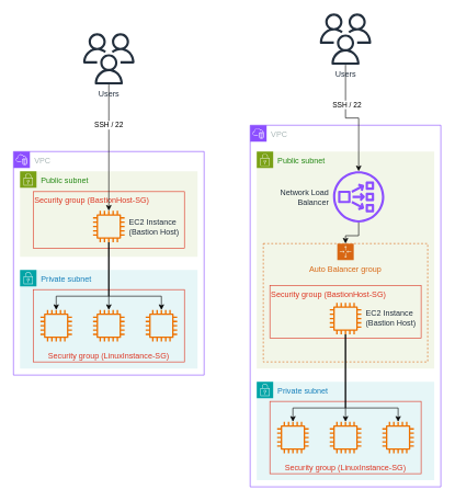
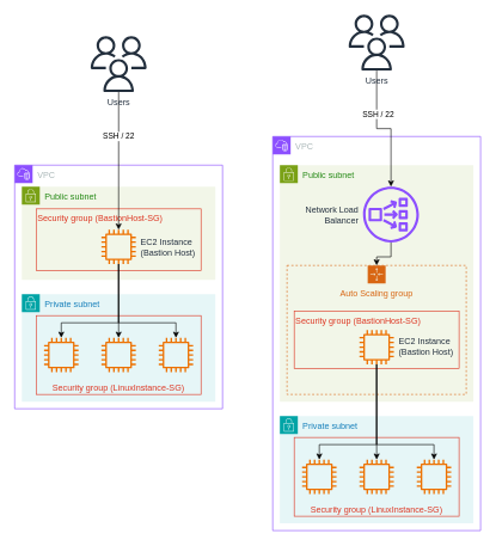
- <mxCell id="20" value="Auto Balancer group" style="points=[[0,0],[0.25,0],[0.5,0],[0.75,0],[1,0],[1,0.25],[1,0.5],[1,0.75],[1,1],[0.75,1],[0.5,1],[0.25,1],[0,1],[0,0.75],[0,0.5],[0,0.25]];outlineConnect=0;gradientColor=none;html=1;whiteSpace=wrap;fontSize=12;fontStyle=0;container=1;pointerEvents=0;collapsible=0;recursiveResize=0;shape=mxgraph.aws4.groupCenter;grIcon=mxgraph.aws4.group_auto_scaling_group;grStroke=1;strokeColor=#D86613;fillColor=none;verticalAlign=top;align=center;fontColor=#D86613;dashed=1;spacingTop=25;" vertex="1" parent="17"><mxGeometry x="10" y="140" width="250" height="180" as="geometry" /></mxCell>
+ <mxCell id="20" value="Auto Scaling group" style="points=[[0,0],[0.25,0],[0.5,0],[0.75,0],[1,0],[1,0.25],[1,0.5],[1,0.75],[1,1],[0.75,1],[0.5,1],[0.25,1],[0,1],[0,0.75],[0,0.5],[0,0.25]];outlineConnect=0;gradientColor=none;html=1;whiteSpace=wrap;fontSize=12;fontStyle=0;container=1;pointerEvents=0;collapsible=0;recursiveResize=0;shape=mxgraph.aws4.groupCenter;grIcon=mxgraph.aws4.group_auto_scaling_group;grStroke=1;strokeColor=#D86613;fillColor=none;verticalAlign=top;align=center;fontColor=#D86613;dashed=1;spacingTop=25;" vertex="1" parent="17"><mxGeometry x="10" y="140" width="250" height="180" as="geometry" /></mxCell>
